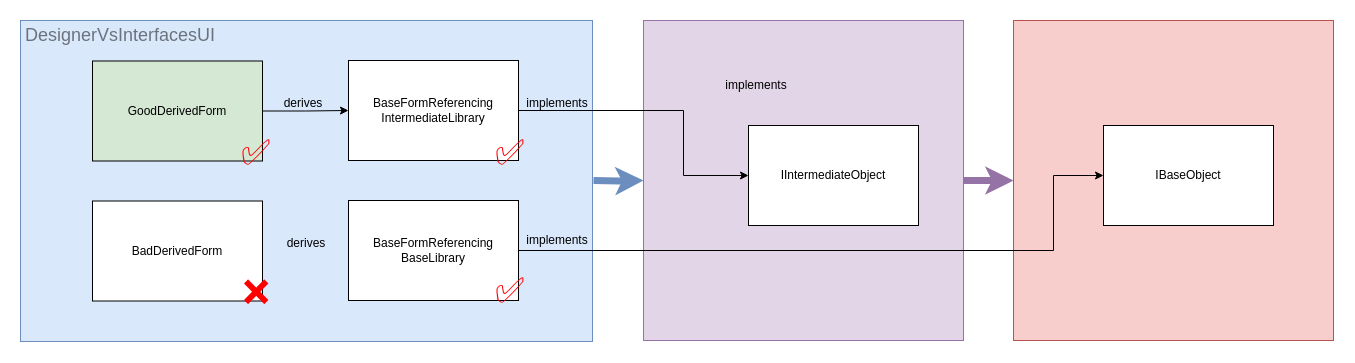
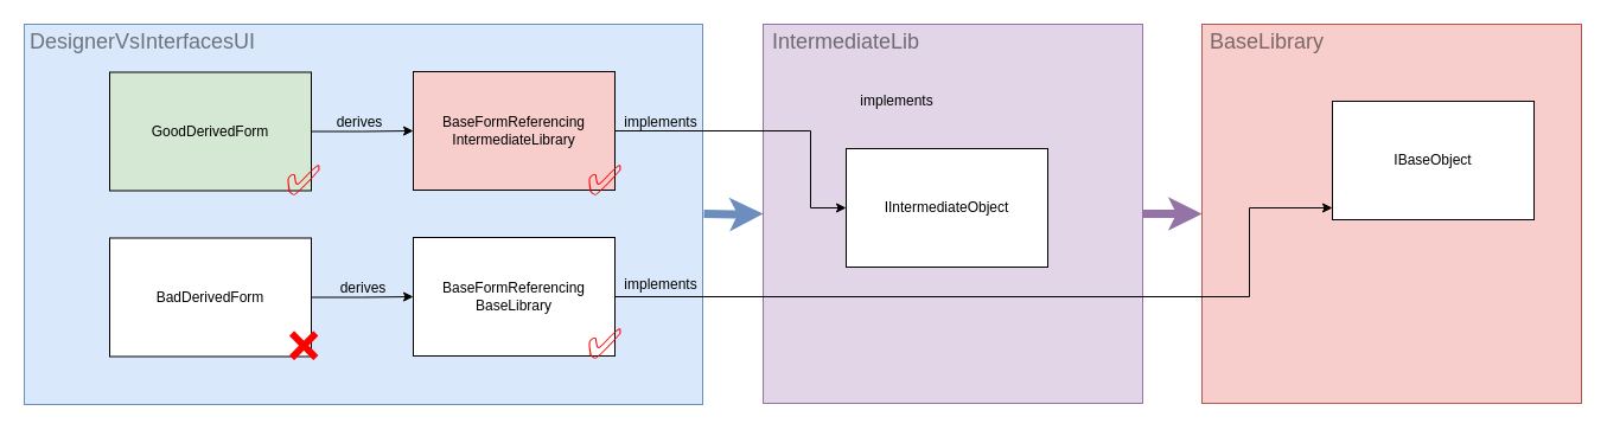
+ <mxCell id="23" value="&lt;font style=&quot;font-size: 18px;&quot;&gt;IntermediateLib&lt;/font&gt;" style="text;html=1;strokeColor=none;fillColor=none;align=left;verticalAlign=middle;whiteSpace=wrap;rounded=0;textOpacity=50;fontColor=#000000;" vertex="1" parent="1"><mxGeometry x="649" y="20" width="229" height="30" as="geometry" /></mxCell>
+ <mxCell id="24" value="&lt;font style=&quot;font-size: 18px;&quot;&gt;BaseLibrary&lt;/font&gt;" style="text;html=1;strokeColor=none;fillColor=none;align=left;verticalAlign=middle;whiteSpace=wrap;rounded=0;textOpacity=50;fontColor=#000000;" vertex="1" parent="1"><mxGeometry x="1018" y="20" width="127" height="30" as="geometry" /></mxCell>
- <mxCell id="8" value="BaseFormReferencing&lt;br&gt;IntermediateLibrary" style="rounded=0;whiteSpace=wrap;html=1;" vertex="1" parent="1"><mxGeometry x="348" y="60" width="170" height="100" as="geometry" /></mxCell>
+ <mxCell id="8" value="BaseFormReferencing&lt;br&gt;IntermediateLibrary" style="rounded=0;whiteSpace=wrap;html=1;fillColor=#f8cecc;" vertex="1" parent="1"><mxGeometry x="348" y="60" width="170" height="100" as="geometry" /></mxCell>
- <mxCell id="11" value="IIntermediateObject" style="rounded=0;whiteSpace=wrap;html=1;" vertex="1" parent="1"><mxGeometry x="748" y="125" width="170" height="100" as="geometry" /></mxCell>
+ <mxCell id="11" value="IIntermediateObject" style="rounded=0;whiteSpace=wrap;html=1;" vertex="1" parent="1"><mxGeometry x="713" y="125" width="170" height="100" as="geometry" /></mxCell>
- <mxCell id="12" value="IBaseObject" style="rounded=0;whiteSpace=wrap;html=1;" vertex="1" parent="1"><mxGeometry x="1103" y="125" width="170" height="100" as="geometry" /></mxCell>
+ <mxCell id="12" value="IBaseObject" style="rounded=0;whiteSpace=wrap;html=1;" vertex="1" parent="1"><mxGeometry x="1123" y="85" width="170" height="100" as="geometry" /></mxCell>
+ <mxCell id="16" value="" style="edgeStyle=orthogonalEdgeStyle;rounded=0;orthogonalLoop=1;jettySize=auto;html=1;strokeWidth=1;" edge="1" parent="1" source="17" target="10"><mxGeometry relative="1" as="geometry" /></mxCell>
